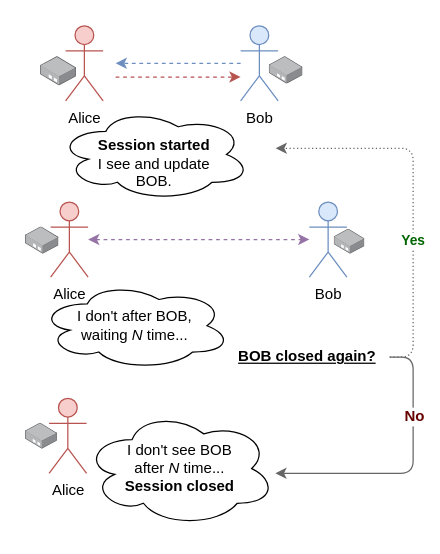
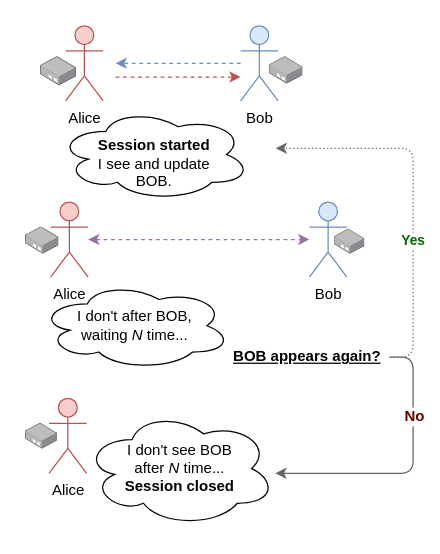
- <mxCell id="21" value="BOB closed again?" style="text;strokeColor=none;fillColor=none;html=1;fontSize=12;fontStyle=5;verticalAlign=middle;align=center;labelBackgroundColor=#ffffff;whiteSpace=wrap;" vertex="1" parent="1"><mxGeometry x="180" y="269" width="131.23" height="32" as="geometry" /></mxCell>
+ <mxCell id="21" value="BOB appears again?" style="text;strokeColor=none;fillColor=none;html=1;fontSize=12;fontStyle=5;verticalAlign=middle;align=center;labelBackgroundColor=#ffffff;whiteSpace=wrap;" vertex="1" parent="1"><mxGeometry x="180" y="269" width="131.23" height="32" as="geometry" /></mxCell>
